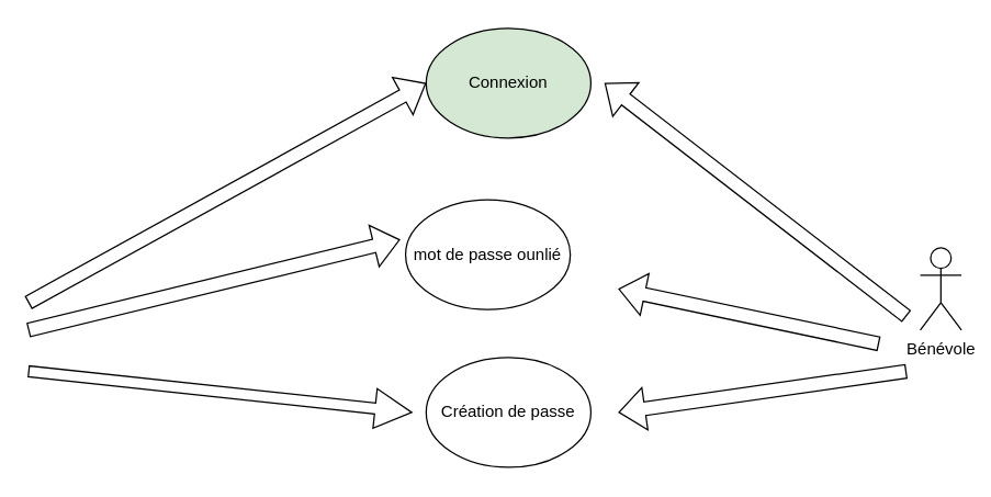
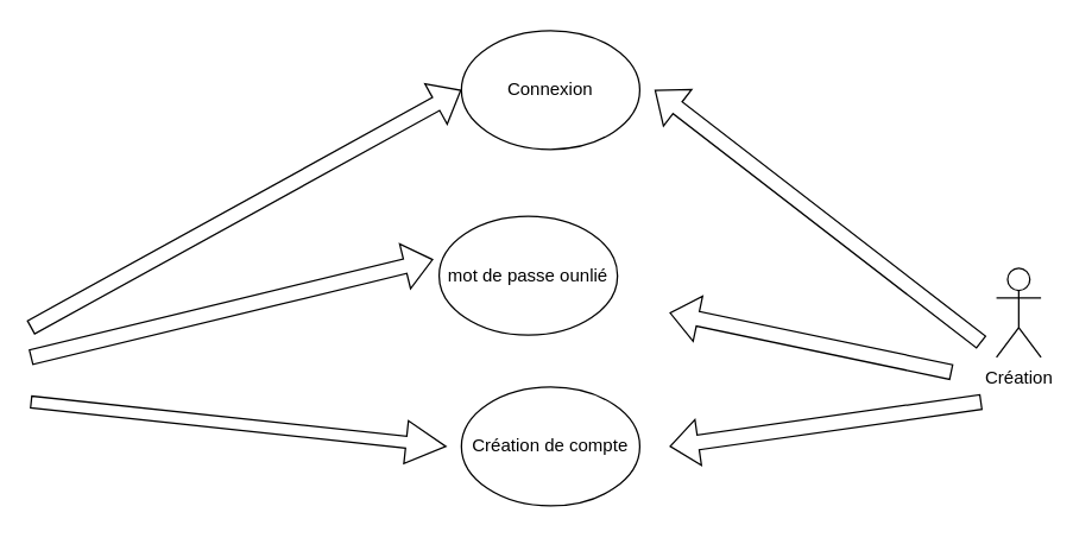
- <mxCell id="3" value="Connexion" style="ellipse;whiteSpace=wrap;html=1;fillColor=#d5e8d4;" parent="1" vertex="1"><mxGeometry x="310" y="20" width="120" height="80" as="geometry" /></mxCell>
+ <mxCell id="3" value="Connexion" style="ellipse;whiteSpace=wrap;html=1;" parent="1" vertex="1"><mxGeometry x="310" y="20" width="120" height="80" as="geometry" /></mxCell>
- <mxCell id="2" value="Bénévole" style="shape=umlActor;verticalLabelPosition=bottom;verticalAlign=top;html=1;outlineConnect=0;" parent="1" vertex="1"><mxGeometry x="670" y="180" width="30" height="60" as="geometry" /></mxCell>
+ <mxCell id="2" value="Création" style="shape=umlActor;verticalLabelPosition=bottom;verticalAlign=top;html=1;outlineConnect=0;" parent="1" vertex="1"><mxGeometry x="670" y="180" width="30" height="60" as="geometry" /></mxCell>
- <mxCell id="9" value="Création de passe" style="ellipse;whiteSpace=wrap;html=1;" vertex="1" parent="1"><mxGeometry x="310" y="260" width="120" height="80" as="geometry" /></mxCell>
+ <mxCell id="9" value="Création de compte" style="ellipse;whiteSpace=wrap;html=1;" vertex="1" parent="1"><mxGeometry x="310" y="260" width="120" height="80" as="geometry" /></mxCell>
